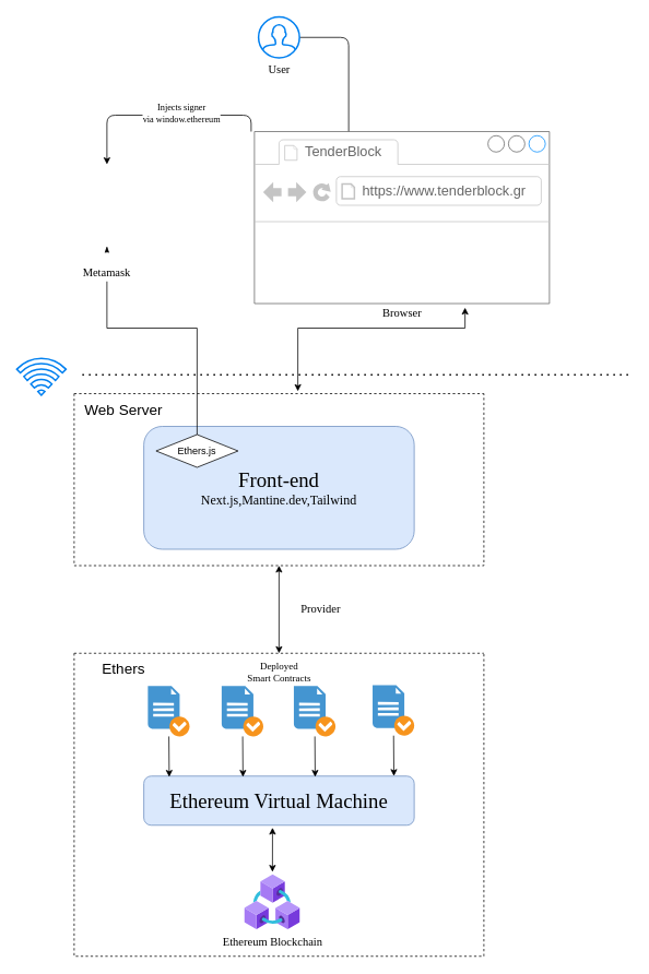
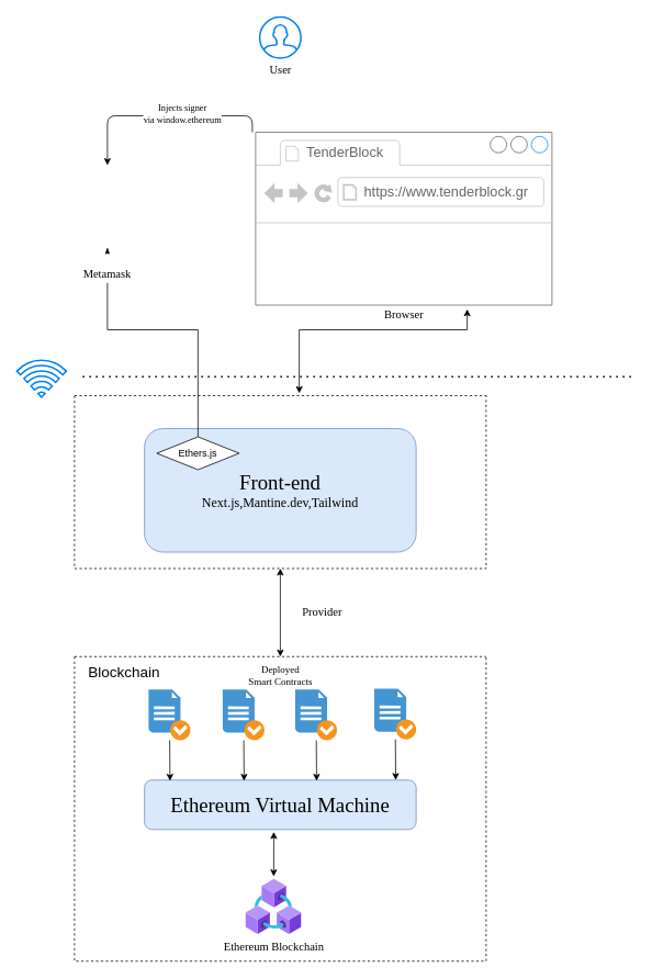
- <mxCell id="2" value="" style="edgeStyle=orthogonalEdgeStyle;rounded=1;orthogonalLoop=1;jettySize=auto;html=1;curved=0;" edge="1" parent="1" source="3" target="5"><mxGeometry relative="1" as="geometry" /></mxCell>
- <mxCell id="10" value="&lt;font style=&quot;font-size: 18px;&quot;&gt;Web Server&lt;/font&gt;" style="text;html=1;align=center;verticalAlign=middle;resizable=0;points=[];autosize=1;strokeColor=none;fillColor=none;" vertex="1" parent="8"><mxGeometry width="120" height="40" as="geometry" /></mxCell>
- <mxCell id="20" value="&lt;span style=&quot;font-size: 18px;&quot;&gt;Ethers&lt;/span&gt;" style="text;html=1;align=center;verticalAlign=middle;resizable=0;points=[];autosize=1;strokeColor=none;fillColor=none;" vertex="1" parent="18"><mxGeometry x="5" width="110" height="40" as="geometry" /></mxCell>
+ <mxCell id="20" value="&lt;span style=&quot;font-size: 18px;&quot;&gt;Blockchain&lt;/span&gt;" style="text;html=1;align=center;verticalAlign=middle;resizable=0;points=[];autosize=1;strokeColor=none;fillColor=none;" vertex="1" parent="18"><mxGeometry x="5" width="110" height="40" as="geometry" /></mxCell>
